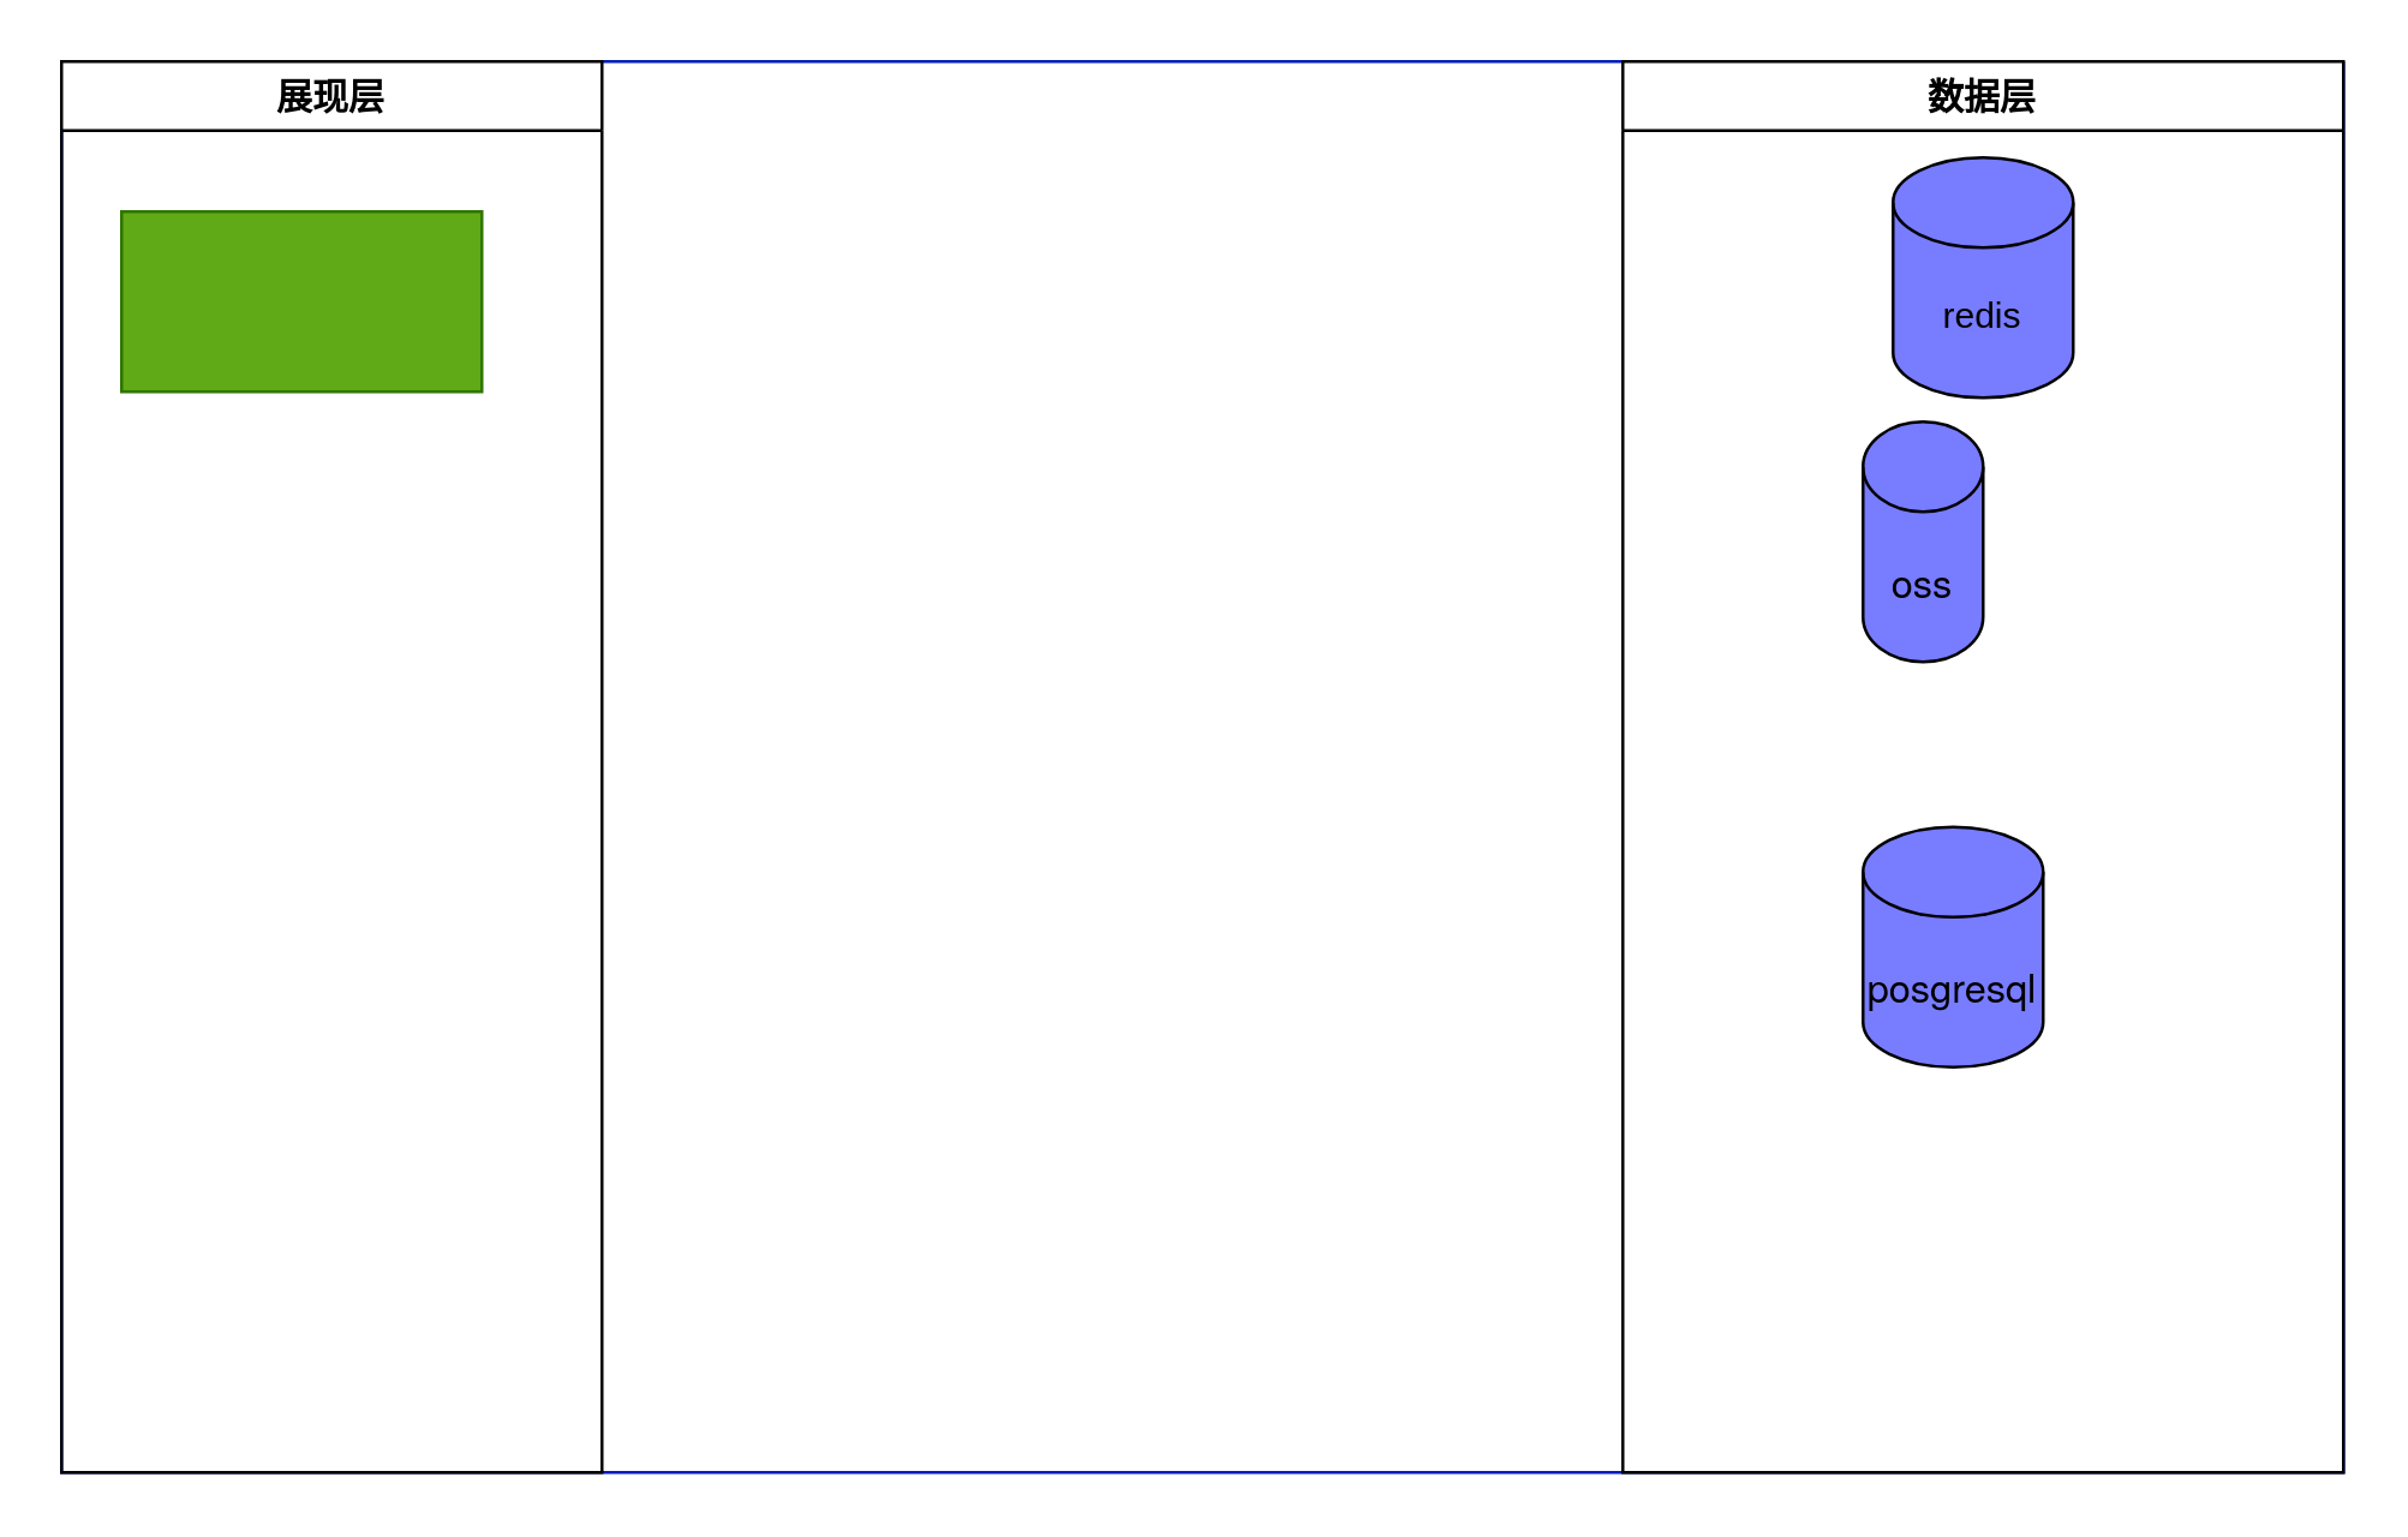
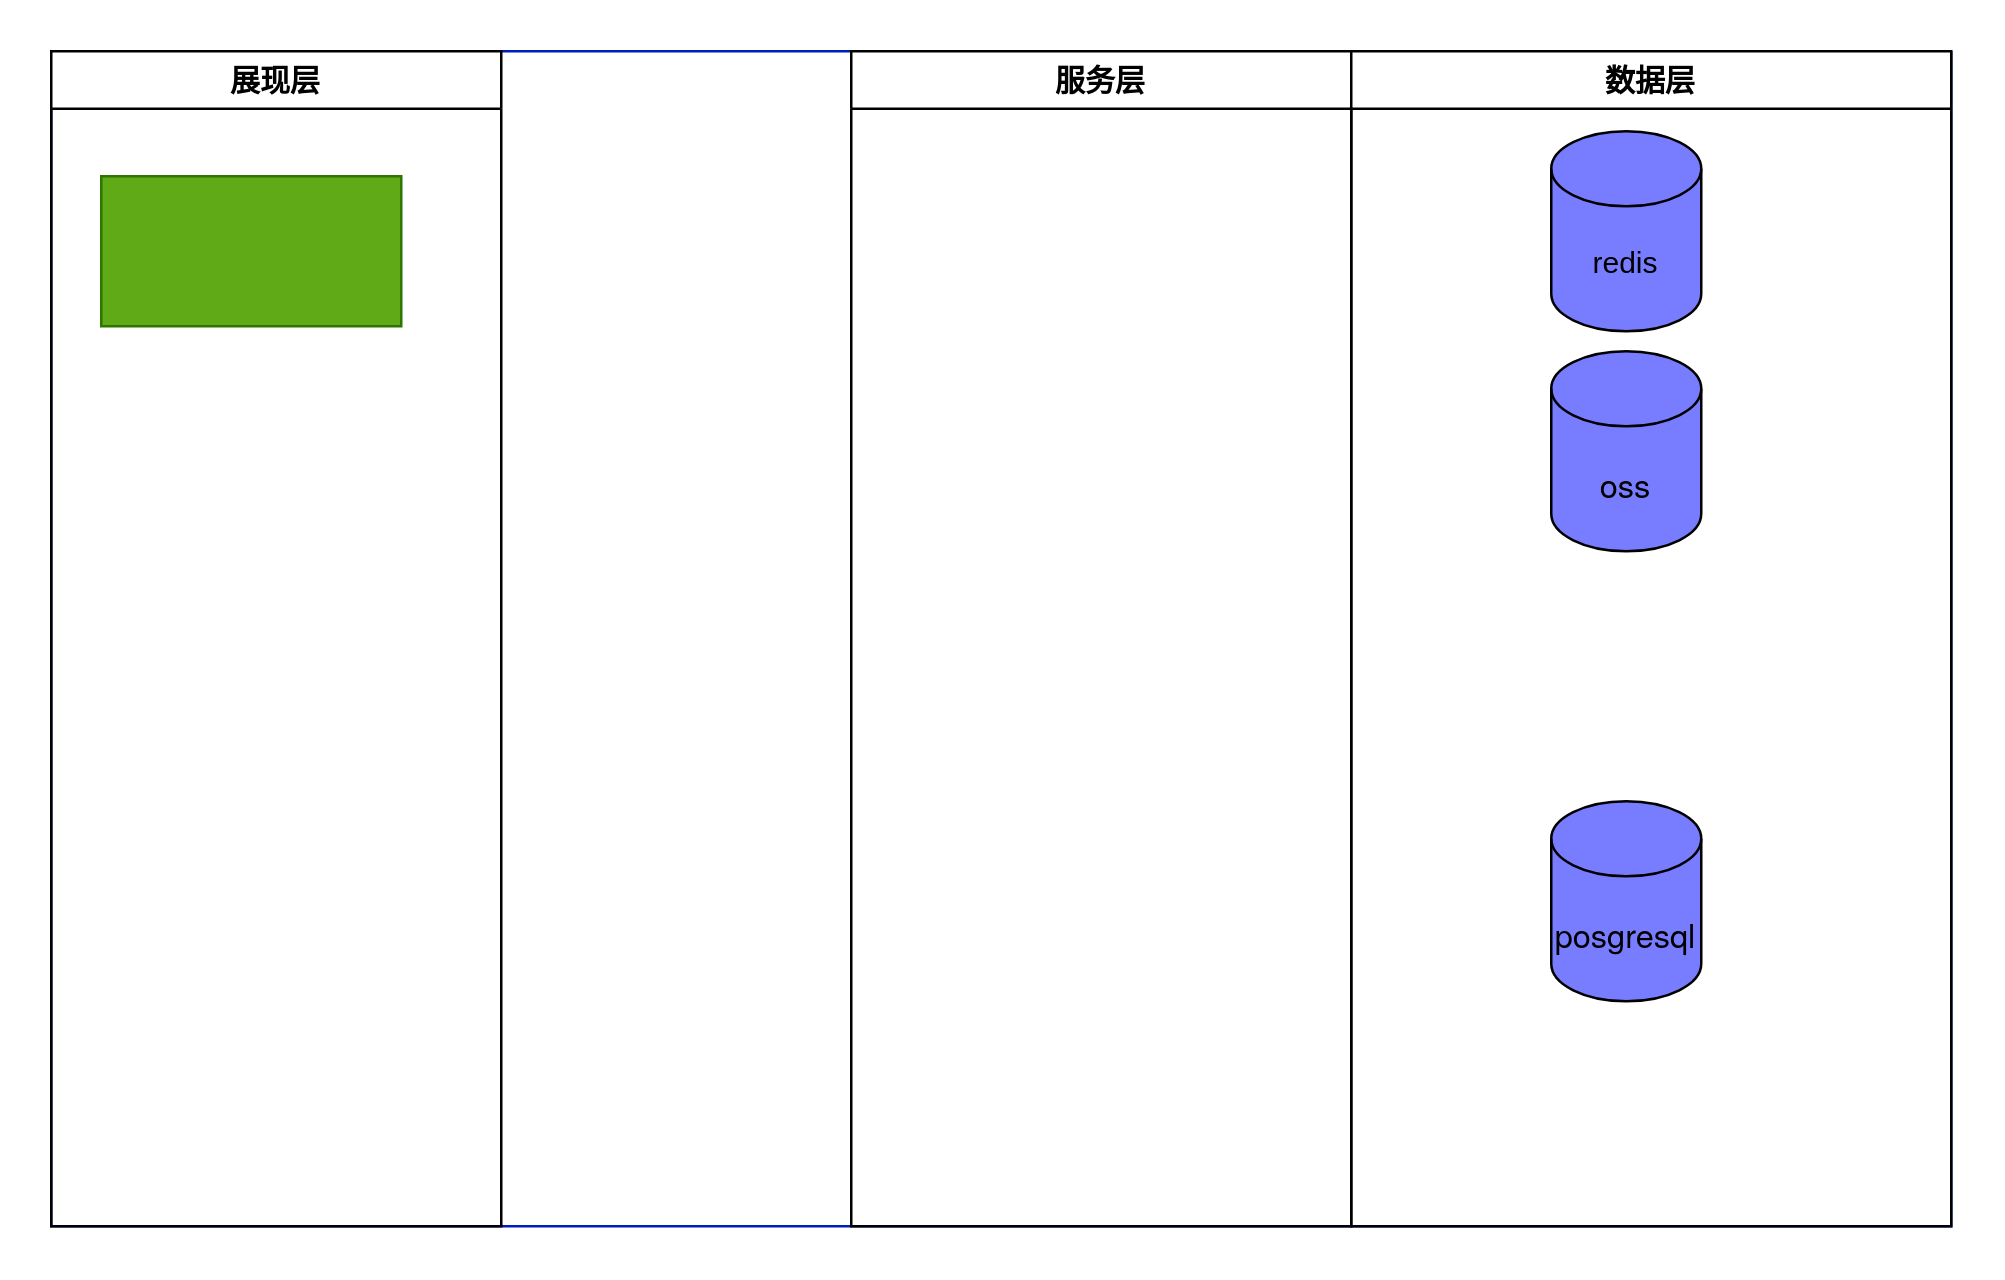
- <mxCell id="7" value="redis" style="shape=cylinder3;whiteSpace=wrap;html=1;boundedLbl=1;backgroundOutline=1;size=15;fillColor=#787CFF;" vertex="1" parent="6"><mxGeometry x="90" y="32" width="60" height="80" as="geometry" /></mxCell>
+ <mxCell id="7" value="redis" style="shape=cylinder3;whiteSpace=wrap;html=1;boundedLbl=1;backgroundOutline=1;size=15;fillColor=#787CFF;" vertex="1" parent="6"><mxGeometry x="80" y="32" width="60" height="80" as="geometry" /></mxCell>
- <mxCell id="8" value="&lt;p class=&quot;p1&quot; style=&quot;margin: 0px ; font-stretch: normal ; font-size: 13px ; line-height: normal ; font-family: &amp;#34;helvetica neue&amp;#34;&quot;&gt;oss&lt;br&gt;&lt;/p&gt;" style="shape=cylinder3;whiteSpace=wrap;html=1;boundedLbl=1;backgroundOutline=1;size=15;fillColor=#787CFF;" vertex="1" parent="6"><mxGeometry x="80" y="120" width="40" height="80" as="geometry" /></mxCell>
+ <mxCell id="8" value="&lt;p class=&quot;p1&quot; style=&quot;margin: 0px ; font-stretch: normal ; font-size: 13px ; line-height: normal ; font-family: &amp;#34;helvetica neue&amp;#34;&quot;&gt;oss&lt;br&gt;&lt;/p&gt;" style="shape=cylinder3;whiteSpace=wrap;html=1;boundedLbl=1;backgroundOutline=1;size=15;fillColor=#787CFF;" vertex="1" parent="6"><mxGeometry x="80" y="120" width="60" height="80" as="geometry" /></mxCell>
+ <mxCell id="5" value="服务层" style="swimlane;" vertex="1" parent="2"><mxGeometry x="320" width="200" height="470" as="geometry" /></mxCell>
- <mxCell id="9" value="&lt;p class=&quot;p1&quot; style=&quot;margin: 0px ; font-stretch: normal ; font-size: 13px ; line-height: normal ; font-family: &amp;#34;helvetica neue&amp;#34;&quot;&gt;posgresql&lt;/p&gt;" style="shape=cylinder3;whiteSpace=wrap;html=1;boundedLbl=1;backgroundOutline=1;size=15;fillColor=#787CFF;" vertex="1" parent="6"><mxGeometry x="80" y="255" width="60" height="80" as="geometry" /></mxCell>
+ <mxCell id="9" value="&lt;p class=&quot;p1&quot; style=&quot;margin: 0px ; font-stretch: normal ; font-size: 13px ; line-height: normal ; font-family: &amp;#34;helvetica neue&amp;#34;&quot;&gt;posgresql&lt;/p&gt;" style="shape=cylinder3;whiteSpace=wrap;html=1;boundedLbl=1;backgroundOutline=1;size=15;fillColor=#787CFF;" vertex="1" parent="6"><mxGeometry x="80" y="300" width="60" height="80" as="geometry" /></mxCell>
